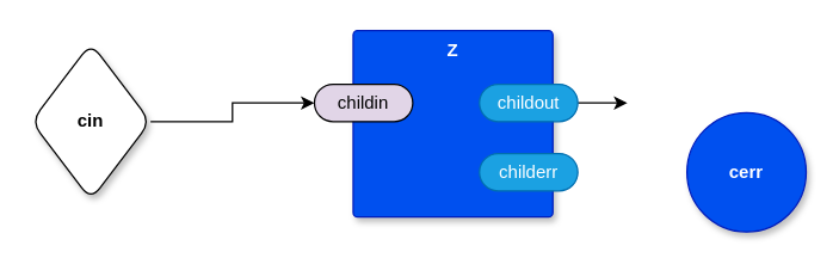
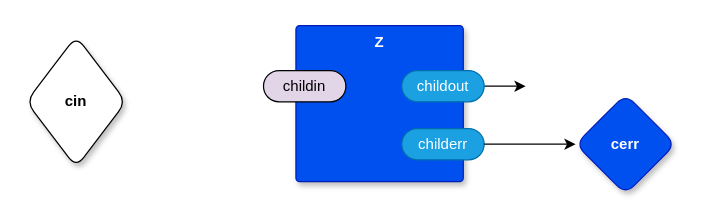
- <mxCell id="7" style="edgeStyle=orthogonalEdgeStyle;rounded=0;orthogonalLoop=1;jettySize=auto;html=1;exitX=1;exitY=0.5;exitDx=0;exitDy=0;exitPerimeter=0;entryX=0;entryY=0.5;entryDx=0;entryDy=0;entryPerimeter=0;" edge="1" parent="1" source="8" target="6"><mxGeometry relative="1" as="geometry" /></mxCell>
+ <mxCell id="10" style="edgeStyle=orthogonalEdgeStyle;rounded=0;orthogonalLoop=1;jettySize=auto;html=1;entryX=0;entryY=0.5;entryDx=0;entryDy=0;entryPerimeter=0;" edge="1" parent="1" source="5" target="9"><mxGeometry relative="1" as="geometry" /></mxCell>
- <mxCell id="9" value="cerr" style="ellipse;whiteSpace=wrap;html=1;fillColor=#0050ef;fontColor=#ffffff;strokeColor=#001DBC;fontStyle=1;glass=0;sketch=0;fontSize=12;points=[[0,0.5,0,0,0],[0.5,0,0,0,0],[0.5,1,0,0,0],[1,0.5,0,0,0]];shadow=1;" vertex="1" parent="1"><mxGeometry x="460" y="75" width="80" height="80" as="geometry" /></mxCell>
+ <mxCell id="9" value="cerr" style="rhombus;whiteSpace=wrap;html=1;rounded=1;fillColor=#0050ef;fontColor=#ffffff;strokeColor=#001DBC;fontStyle=1;glass=0;sketch=0;fontSize=12;points=[[0,0.5,0,0,0],[0.5,0,0,0,0],[0.5,1,0,0,0],[1,0.5,0,0,0]];shadow=1;" vertex="1" parent="1"><mxGeometry x="460" y="75" width="80" height="80" as="geometry" /></mxCell>
